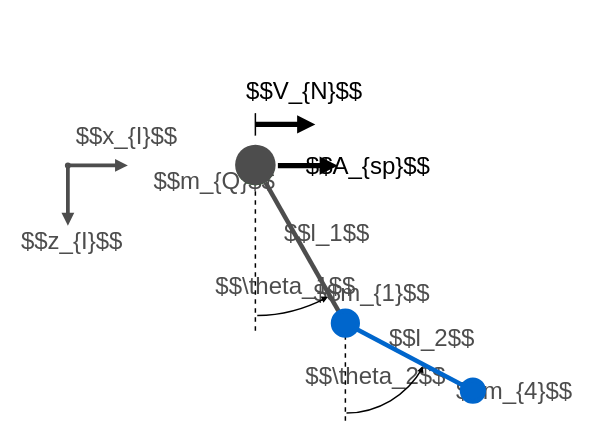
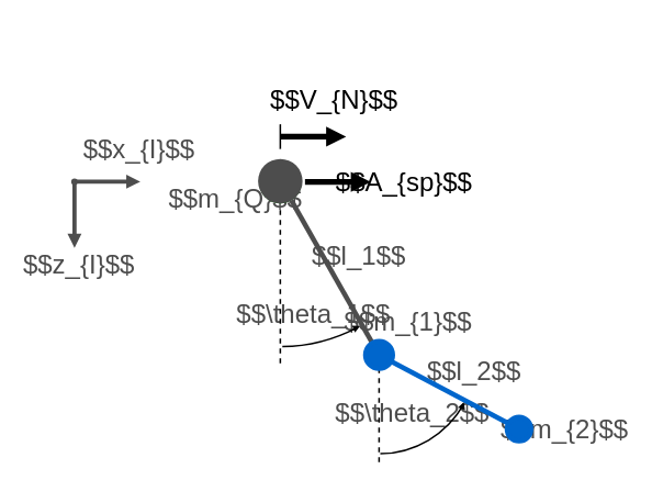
- <mxCell id="16" value="$$m_{4}$$" style="text;align=center;verticalAlign=middle;resizable=0;points=[];autosize=1;strokeColor=none;html=1;fontSize=32;fontColor=#4D4D4D;" vertex="1" parent="1"><mxGeometry x="600" y="500" width="170" height="40" as="geometry" /></mxCell>
+ <mxCell id="16" value="$$m_{2}$$" style="text;align=center;verticalAlign=middle;resizable=0;points=[];autosize=1;strokeColor=none;html=1;fontSize=32;fontColor=#4D4D4D;" vertex="1" parent="1"><mxGeometry x="600" y="500" width="170" height="40" as="geometry" /></mxCell>
